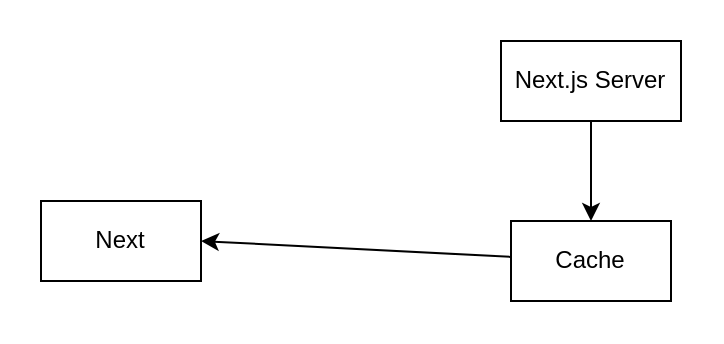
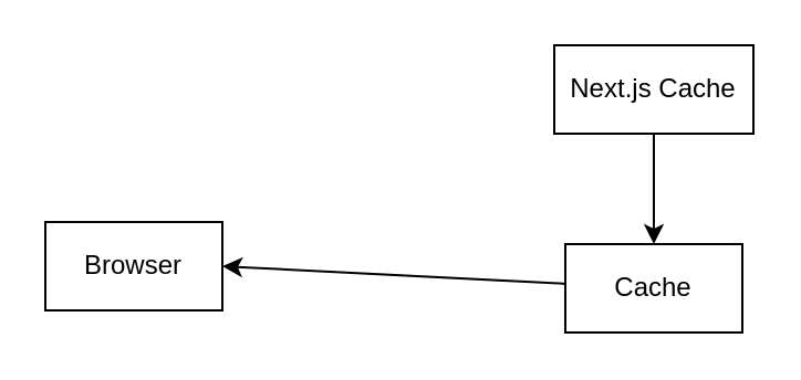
- <mxCell id="3" value="Next.js Server" style="rounded=0;whiteSpace=wrap;html=1;" vertex="1" parent="1"><mxGeometry x="250" y="20" width="90" height="40" as="geometry" /></mxCell>
+ <mxCell id="3" value="Next.js Cache" style="rounded=0;whiteSpace=wrap;html=1;" vertex="1" parent="1"><mxGeometry x="250" y="20" width="90" height="40" as="geometry" /></mxCell>
- <mxCell id="6" value="Next" style="rounded=0;whiteSpace=wrap;html=1;" vertex="1" parent="1"><mxGeometry x="20" y="100" width="80" height="40" as="geometry" /></mxCell>
+ <mxCell id="6" value="Browser" style="rounded=0;whiteSpace=wrap;html=1;" vertex="1" parent="1"><mxGeometry x="20" y="100" width="80" height="40" as="geometry" /></mxCell>
